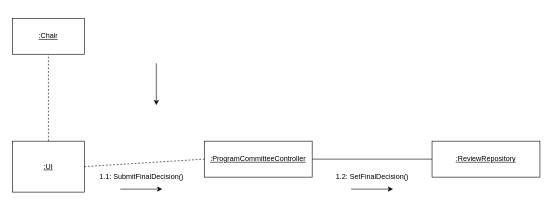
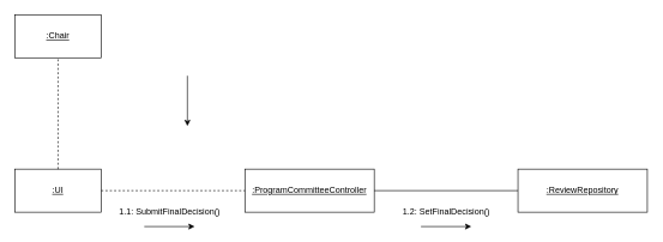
- <mxCell id="2" value="&lt;u&gt;:Chair&lt;/u&gt;" parent="1" vertex="1" style="rounded=0;whiteSpace=wrap;html=1;"><mxGeometry x="20" y="30" as="geometry" height="60" width="120" /></mxCell>
+ <mxCell id="2" value="&lt;u&gt;:Chair&lt;/u&gt;" parent="1" vertex="1" style="rounded=0;whiteSpace=wrap;html=1;"><mxGeometry as="geometry" height="60" width="120" y="20" x="20" /></mxCell>
- <mxCell id="3" value="&lt;u&gt;:UI&lt;/u&gt;" parent="1" vertex="1" style="rounded=0;whiteSpace=wrap;html=1;"><mxGeometry x="20" y="235" as="geometry" height="85" width="120" /></mxCell>
+ <mxCell id="3" value="&lt;u&gt;:UI&lt;/u&gt;" parent="1" vertex="1" style="rounded=0;whiteSpace=wrap;html=1;"><mxGeometry as="geometry" height="60" width="120" y="235" x="20" /></mxCell>
